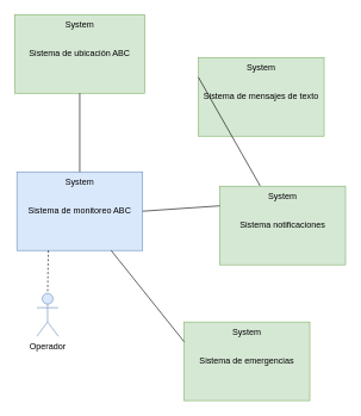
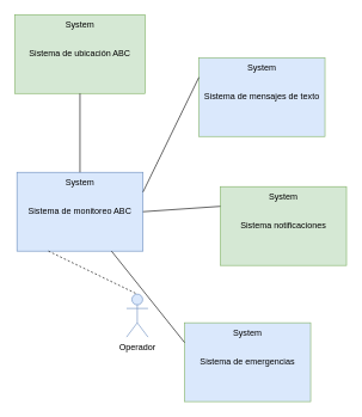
- <mxCell id="4" value="Sistema de mensajes de texto" style="rounded=0;whiteSpace=wrap;html=1;fillColor=#d5e8d4;strokeColor=#82b366;" vertex="1" parent="1"><mxGeometry x="277" y="80" width="176" height="110" as="geometry" /></mxCell>
+ <mxCell id="4" value="Sistema de mensajes de texto" style="rounded=0;whiteSpace=wrap;html=1;fillColor=#dae8fc;strokeColor=#82b366;" vertex="1" parent="1"><mxGeometry x="277" y="80" width="176" height="110" as="geometry" /></mxCell>
- <mxCell id="6" value="" style="endArrow=none;html=1;rounded=0;exitX=0;exitY=0.25;exitDx=0;exitDy=0;" edge="1" parent="1" source="4" target="7"><mxGeometry width="50" height="50" relative="1" as="geometry"><mxPoint x="107" y="520" as="sourcePoint" /><mxPoint x="157" y="470" as="targetPoint" /></mxGeometry></mxCell>
+ <mxCell id="6" value="" style="endArrow=none;html=1;rounded=0;entryX=1;entryY=0.25;entryDx=0;entryDy=0;exitX=0;exitY=0.25;exitDx=0;exitDy=0;" edge="1" parent="1" source="4" target="2"><mxGeometry width="50" height="50" relative="1" as="geometry"><mxPoint x="107" y="520" as="sourcePoint" /><mxPoint x="157" y="470" as="targetPoint" /></mxGeometry></mxCell>
- <mxCell id="13" value="Operador" style="shape=umlActor;verticalLabelPosition=bottom;verticalAlign=top;html=1;outlineConnect=0;fillColor=#dae8fc;strokeColor=#6c8ebf;" vertex="1" parent="1"><mxGeometry x="51" y="410" width="30" height="60" as="geometry" /></mxCell>
+ <mxCell id="13" value="Operador" style="shape=umlActor;verticalLabelPosition=bottom;verticalAlign=top;html=1;outlineConnect=0;fillColor=#dae8fc;strokeColor=#6c8ebf;" vertex="1" parent="1"><mxGeometry x="176" y="410" width="30" height="60" as="geometry" /></mxCell>
- <mxCell id="10" value="Sistema de emergencias" style="rounded=0;whiteSpace=wrap;html=1;fillColor=#d5e8d4;strokeColor=#82b366;" vertex="1" parent="1"><mxGeometry x="257" y="450" width="176" height="110" as="geometry" /></mxCell>
+ <mxCell id="10" value="Sistema de emergencias" style="rounded=0;whiteSpace=wrap;html=1;fillColor=#dae8fc;strokeColor=#82b366;" vertex="1" parent="1"><mxGeometry x="257" y="450" width="176" height="110" as="geometry" /></mxCell>
